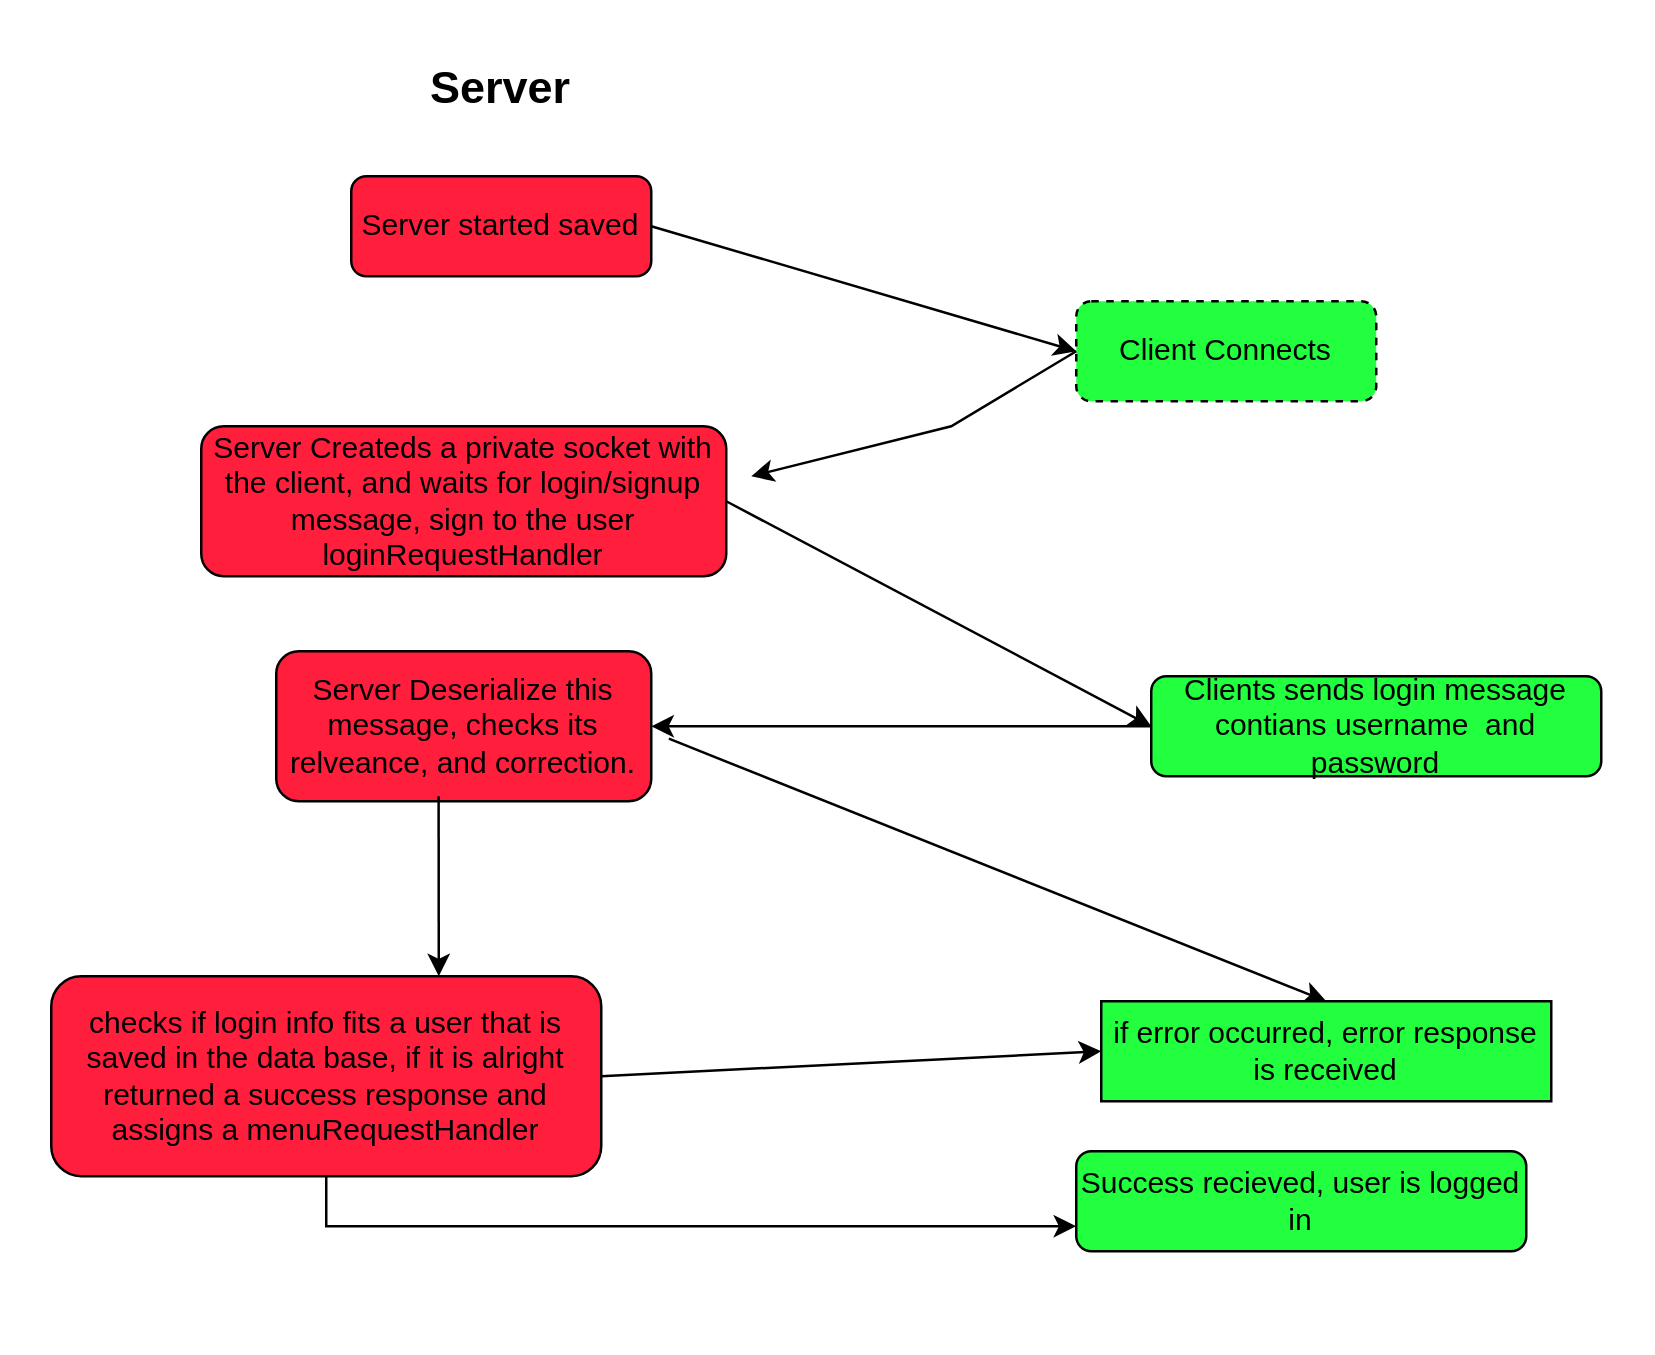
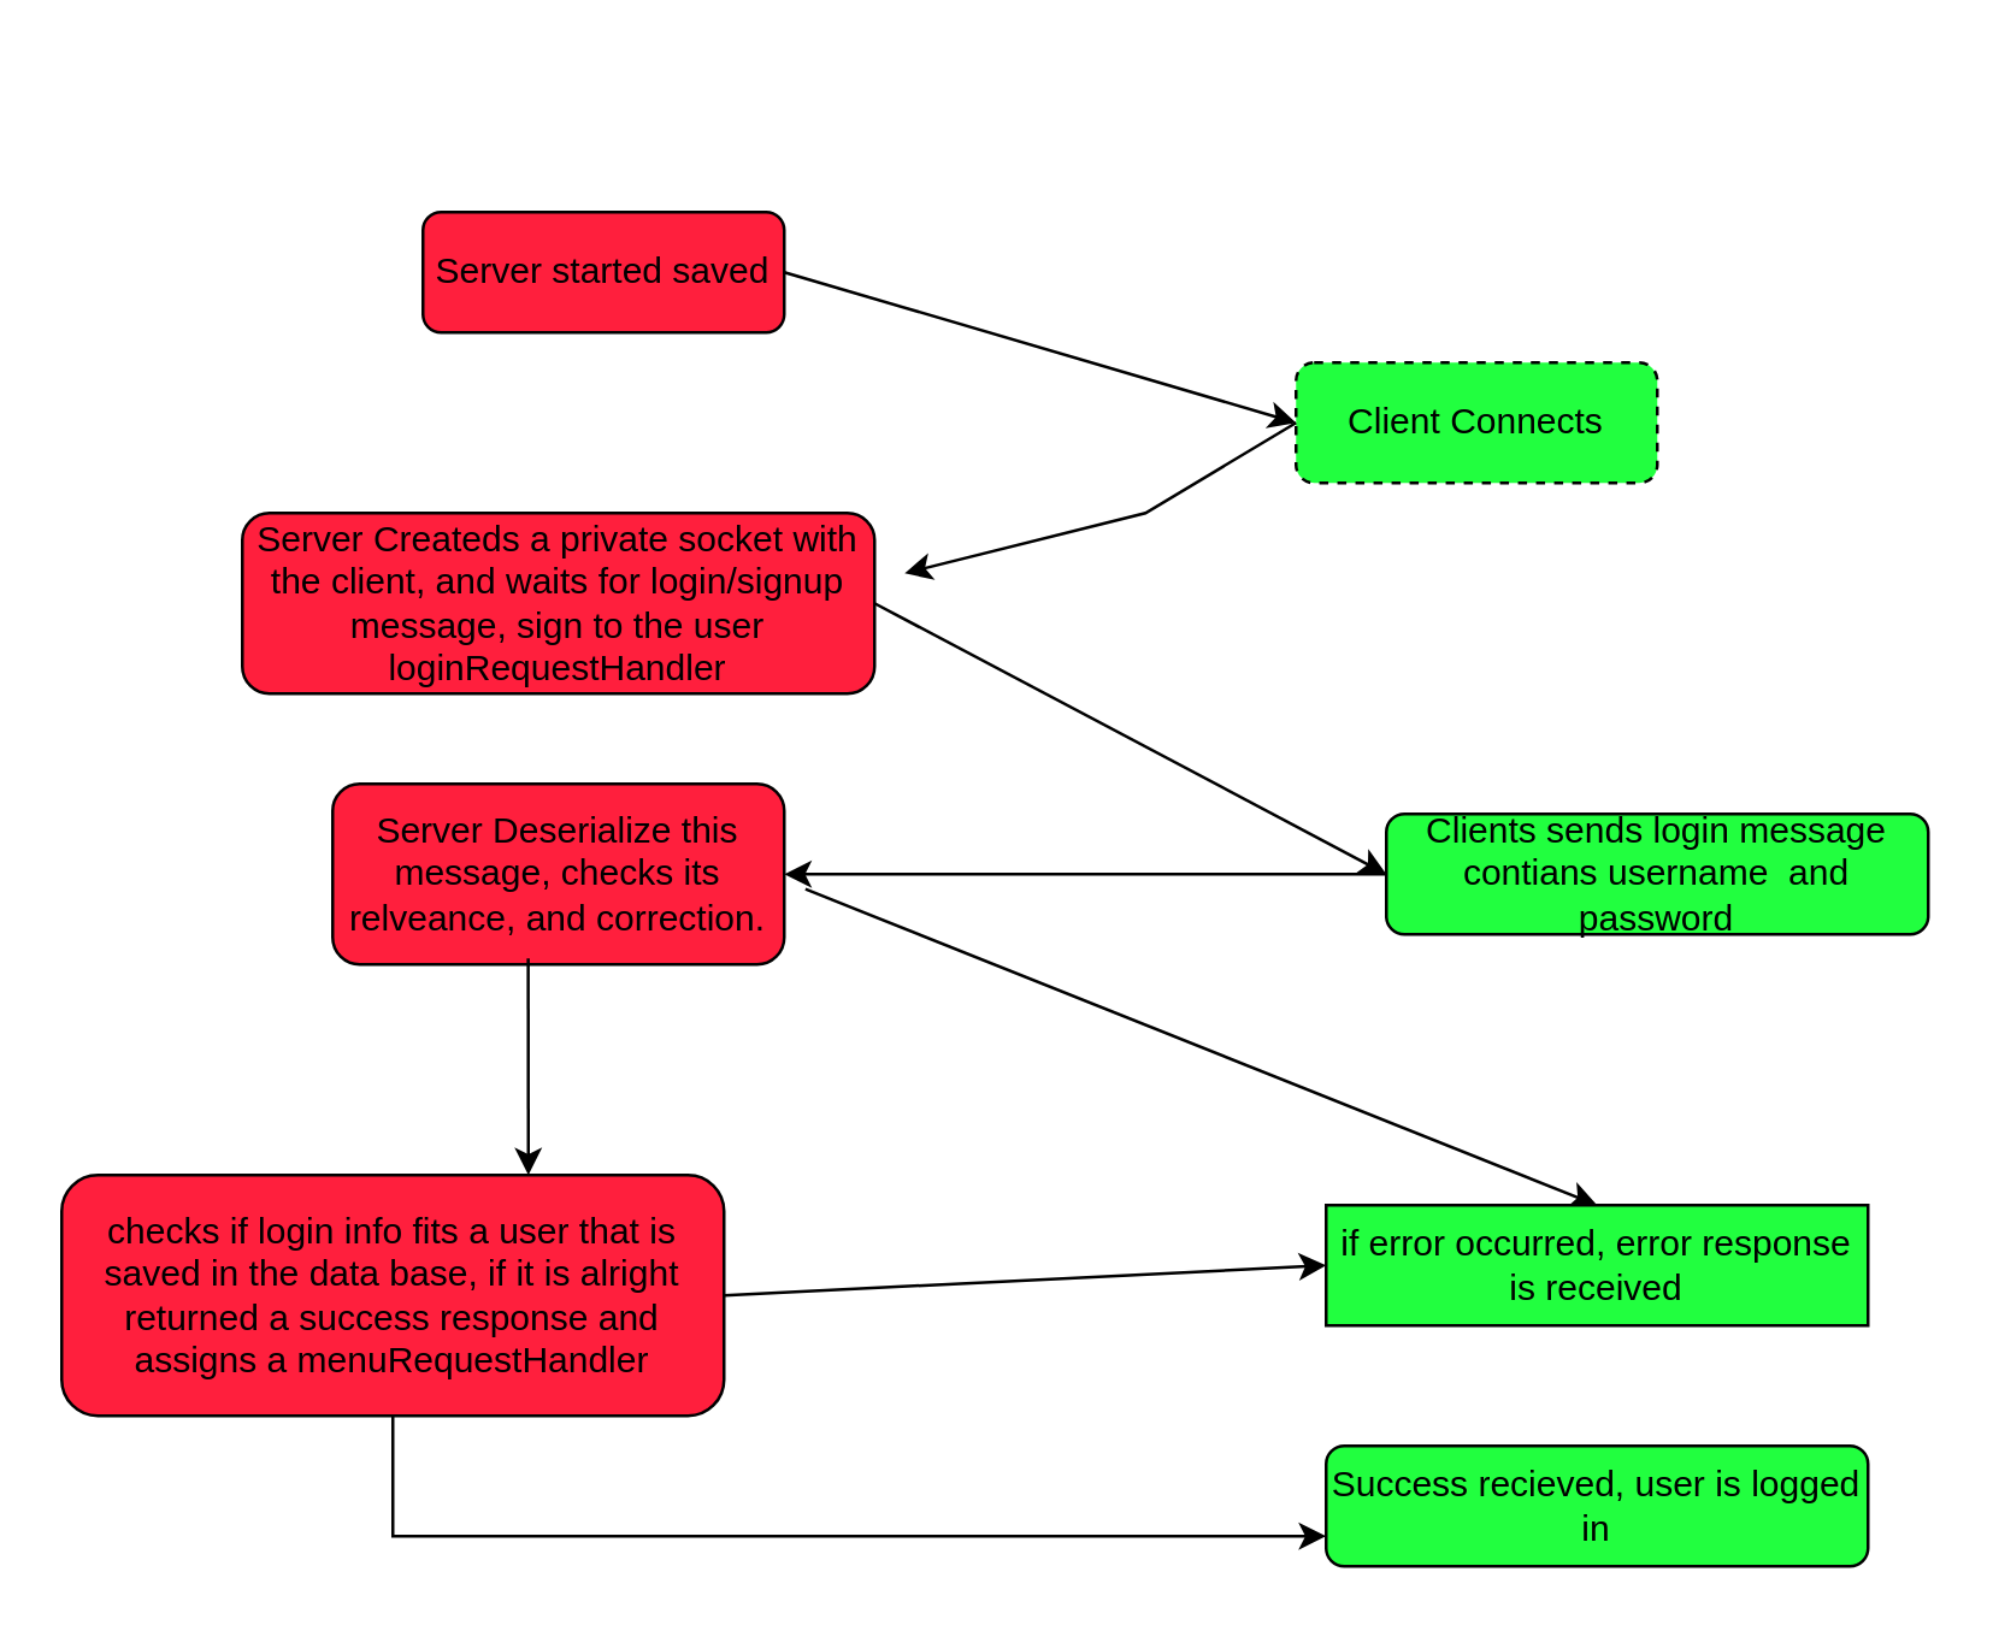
- <mxCell id="7" value="&lt;b&gt;&lt;font style=&quot;font-size: 18px;&quot;&gt;Server&lt;/font&gt;&lt;/b&gt;" style="text;strokeColor=none;align=center;fillColor=none;html=1;verticalAlign=middle;whiteSpace=wrap;rounded=0;" vertex="1" parent="1"><mxGeometry x="170" y="20" width="60" height="30" as="geometry" /></mxCell>
- <mxCell id="15" value="Success recieved, user is logged in" style="rounded=1;whiteSpace=wrap;html=1;fontSize=12;glass=0;strokeWidth=1;shadow=0;fillColor=#21FF3F;" vertex="1" parent="1"><mxGeometry x="430" y="460" width="180" height="40" as="geometry" /></mxCell>
+ <mxCell id="15" value="Success recieved, user is logged in" style="rounded=1;whiteSpace=wrap;html=1;fontSize=12;glass=0;strokeWidth=1;shadow=0;fillColor=#21FF3F;" vertex="1" parent="1"><mxGeometry x="440" y="480" width="180" height="40" as="geometry" /></mxCell>
